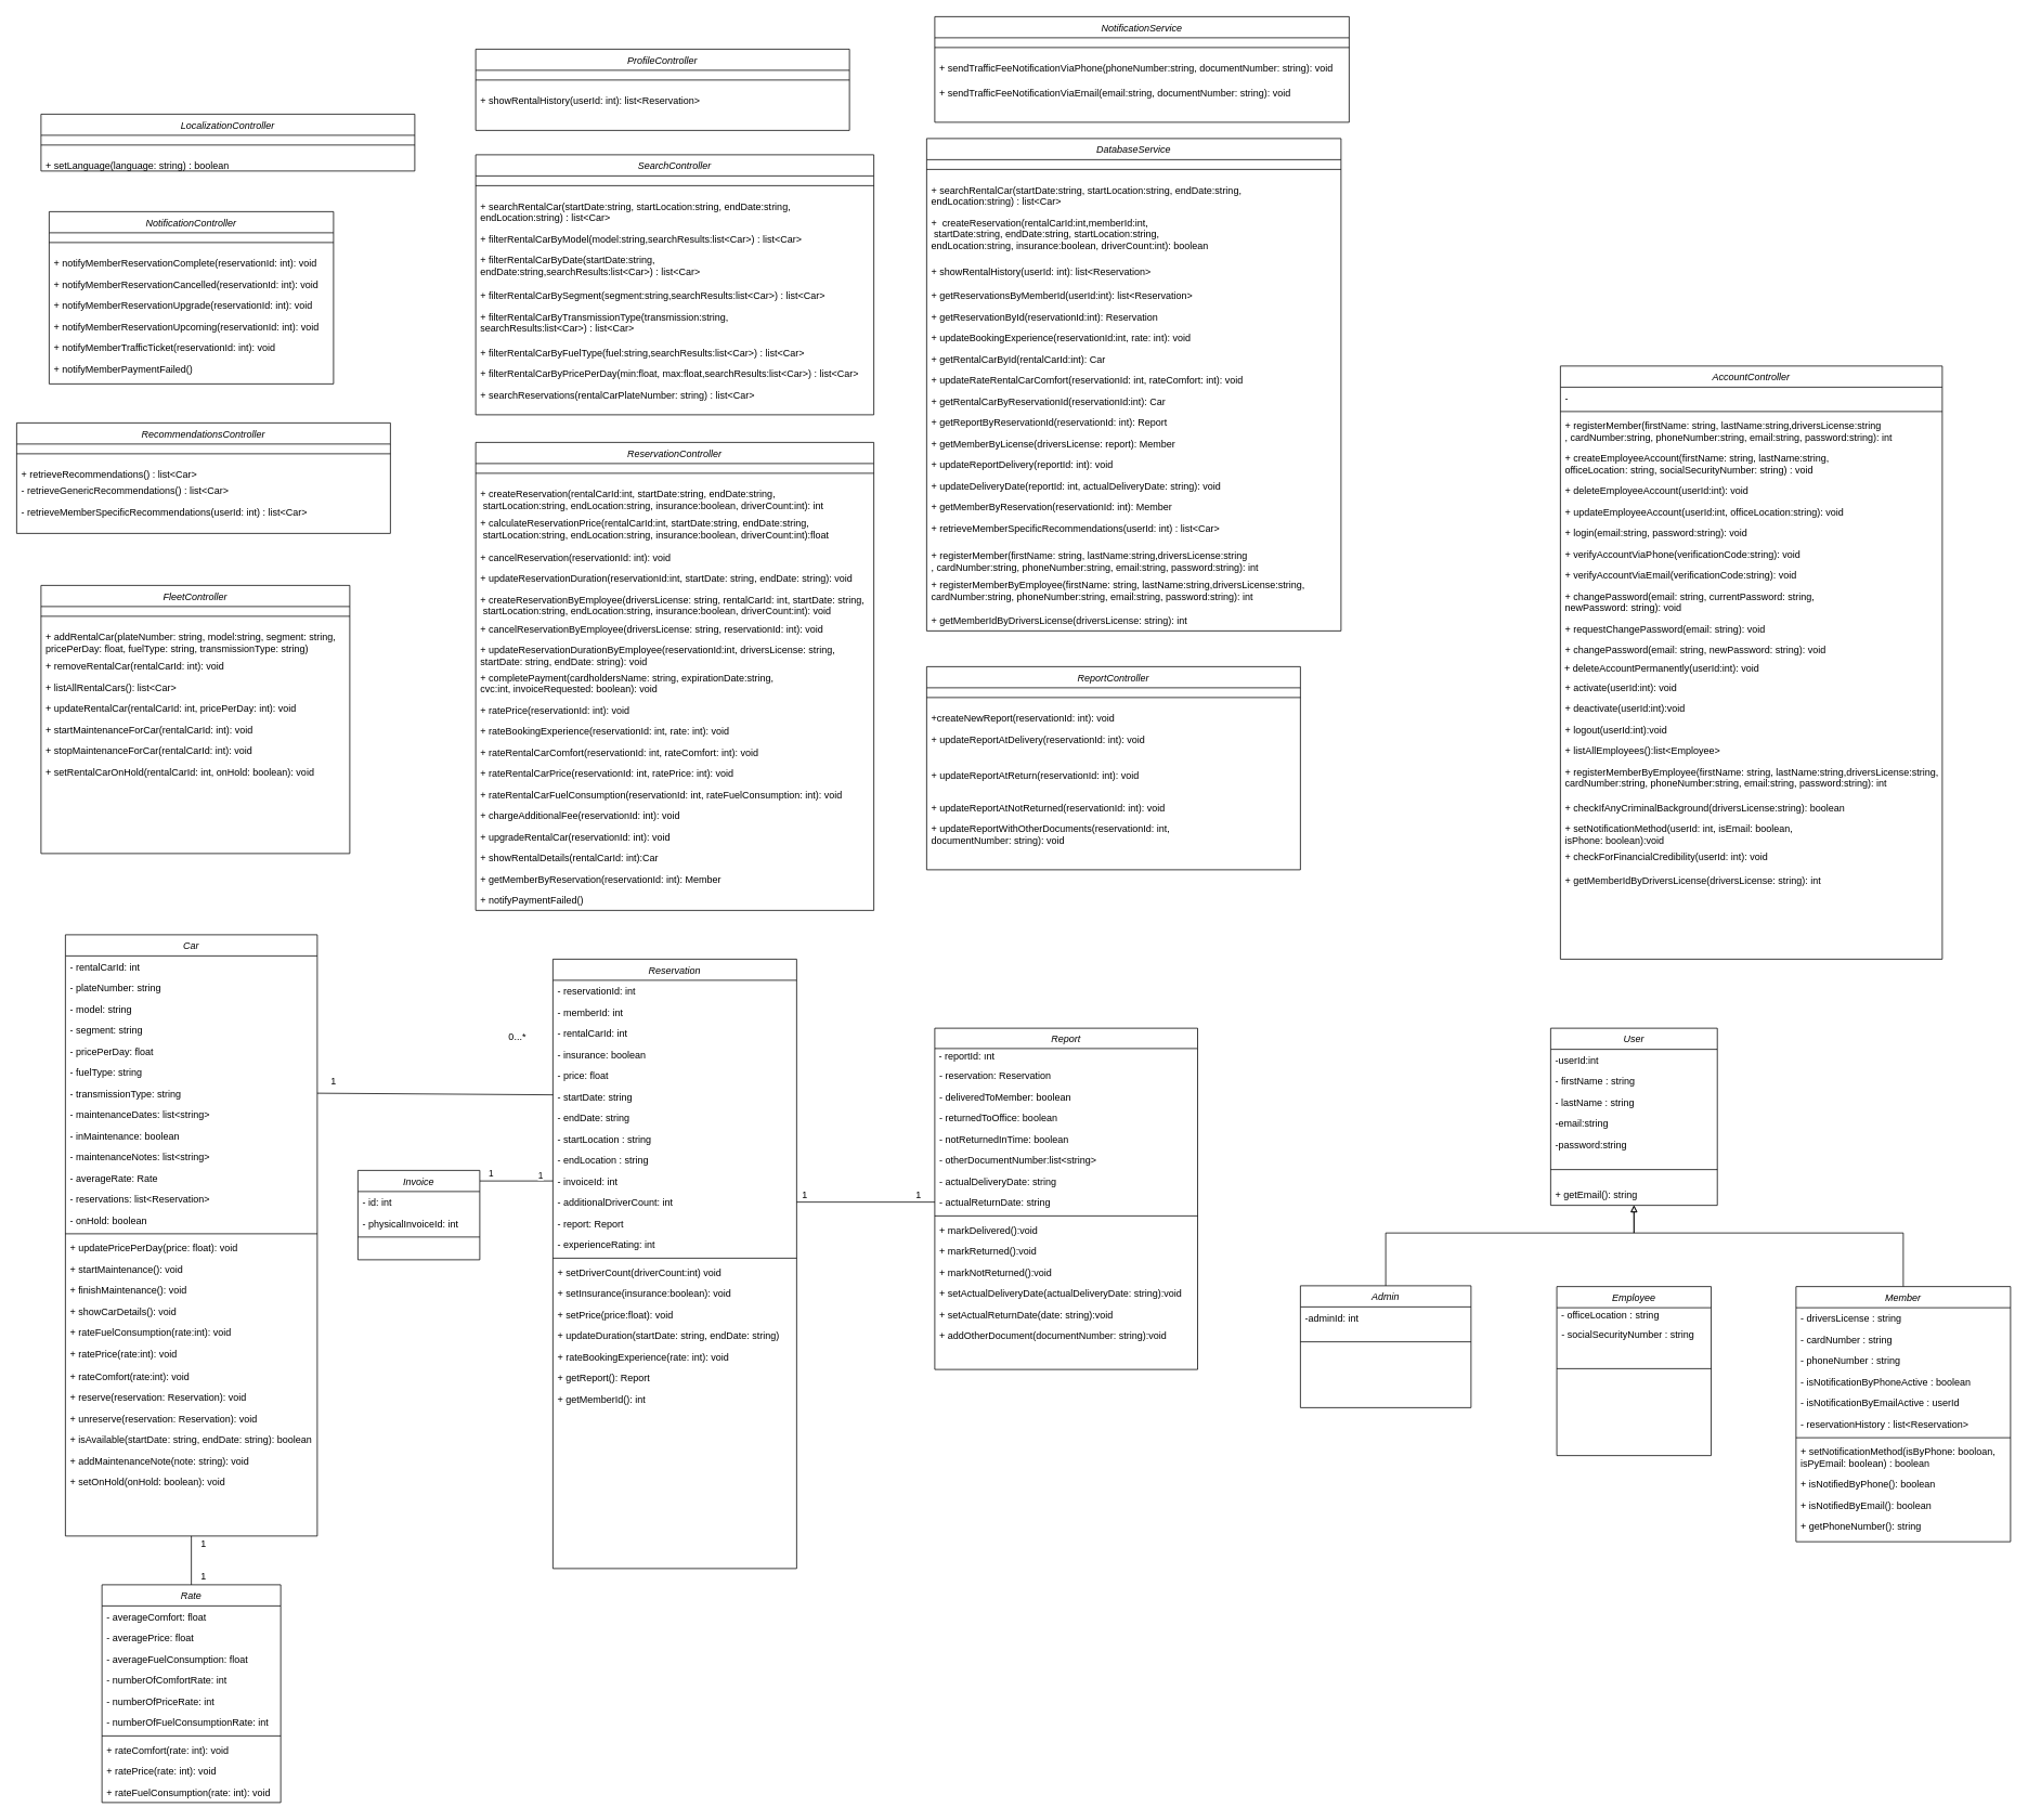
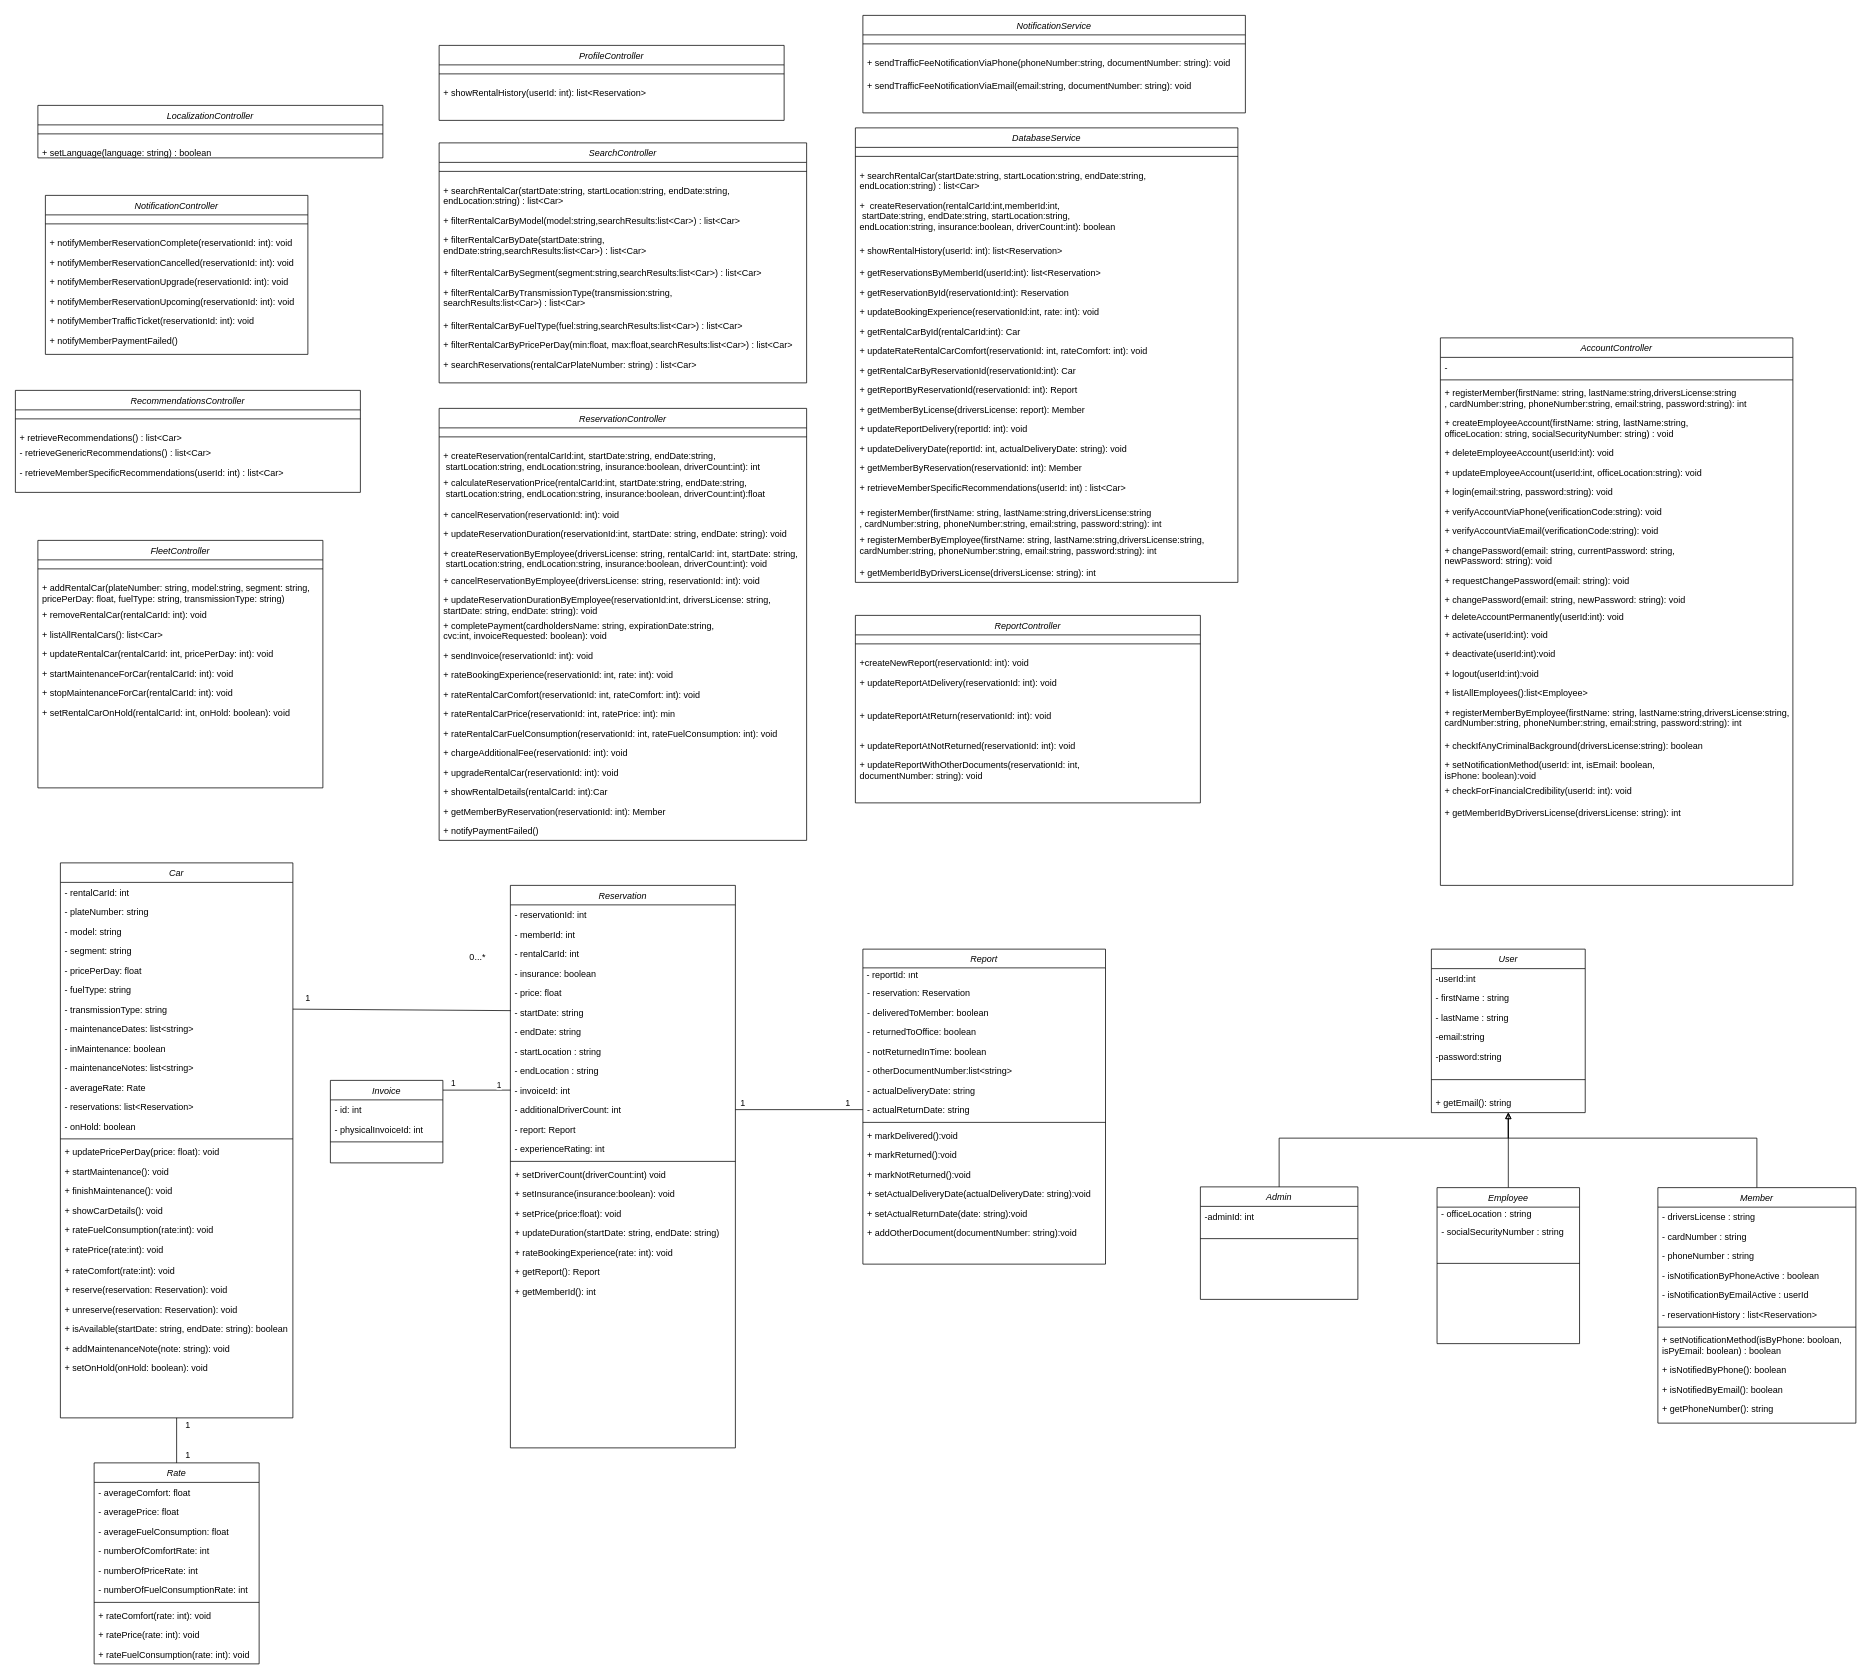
- <mxCell id="25" value="+ ratePrice(reservationId: int): void" style="text;strokeColor=none;fillColor=none;align=left;verticalAlign=top;spacingLeft=4;spacingRight=4;overflow=hidden;rotatable=0;points=[[0,0.5],[1,0.5]];portConstraint=eastwest;" parent="15" vertex="1"><mxGeometry y="316" width="490" height="26" as="geometry" /></mxCell>
+ <mxCell id="25" value="+ sendInvoice(reservationId: int): void" style="text;strokeColor=none;fillColor=none;align=left;verticalAlign=top;spacingLeft=4;spacingRight=4;overflow=hidden;rotatable=0;points=[[0,0.5],[1,0.5]];portConstraint=eastwest;" parent="15" vertex="1"><mxGeometry y="316" width="490" height="26" as="geometry" /></mxCell>
- <mxCell id="28" value="+ rateRentalCarPrice(reservationId: int, ratePrice: int): void" style="text;strokeColor=none;fillColor=none;align=left;verticalAlign=top;spacingLeft=4;spacingRight=4;overflow=hidden;rotatable=0;points=[[0,0.5],[1,0.5]];portConstraint=eastwest;" parent="15" vertex="1"><mxGeometry y="394" width="490" height="26" as="geometry" /></mxCell>
+ <mxCell id="28" value="+ rateRentalCarPrice(reservationId: int, ratePrice: int): min" style="text;strokeColor=none;fillColor=none;align=left;verticalAlign=top;spacingLeft=4;spacingRight=4;overflow=hidden;rotatable=0;points=[[0,0.5],[1,0.5]];portConstraint=eastwest;" parent="15" vertex="1"><mxGeometry y="394" width="490" height="26" as="geometry" /></mxCell>
- <mxCell id="2" style="edgeStyle=orthogonalEdgeStyle;rounded=0;orthogonalLoop=1;jettySize=auto;html=1;entryX=0.5;entryY=1;entryDx=0;entryDy=0;endArrow=block;endFill=0;" parent="1" source="224" target="209" edge="1"><mxGeometry relative="1" as="geometry"><mxPoint x="2050" y="1517" as="targetPoint" /><Array as="points"><mxPoint x="2342" y="1517" /><mxPoint x="2011" y="1517" /></Array></mxGeometry></mxCell>
+ <mxCell id="2" style="edgeStyle=orthogonalEdgeStyle;rounded=0;orthogonalLoop=1;jettySize=auto;html=1;entryX=0.5;entryY=1;entryDx=0;entryDy=0;endArrow=open;endFill=0;" parent="1" source="224" target="209" edge="1"><mxGeometry relative="1" as="geometry"><mxPoint x="2050" y="1517" as="targetPoint" /><Array as="points"><mxPoint x="2342" y="1517" /><mxPoint x="2011" y="1517" /></Array></mxGeometry></mxCell>
+ <mxCell id="4" style="edgeStyle=orthogonalEdgeStyle;rounded=0;orthogonalLoop=1;jettySize=auto;html=1;entryX=0.5;entryY=1;entryDx=0;entryDy=0;exitX=0.5;exitY=0;exitDx=0;exitDy=0;endArrow=block;endFill=0;" parent="1" source="217" target="209" edge="1"><mxGeometry relative="1" as="geometry"><Array as="points" /><mxPoint x="1950.86" y="1541" as="sourcePoint" /></mxGeometry></mxCell>
